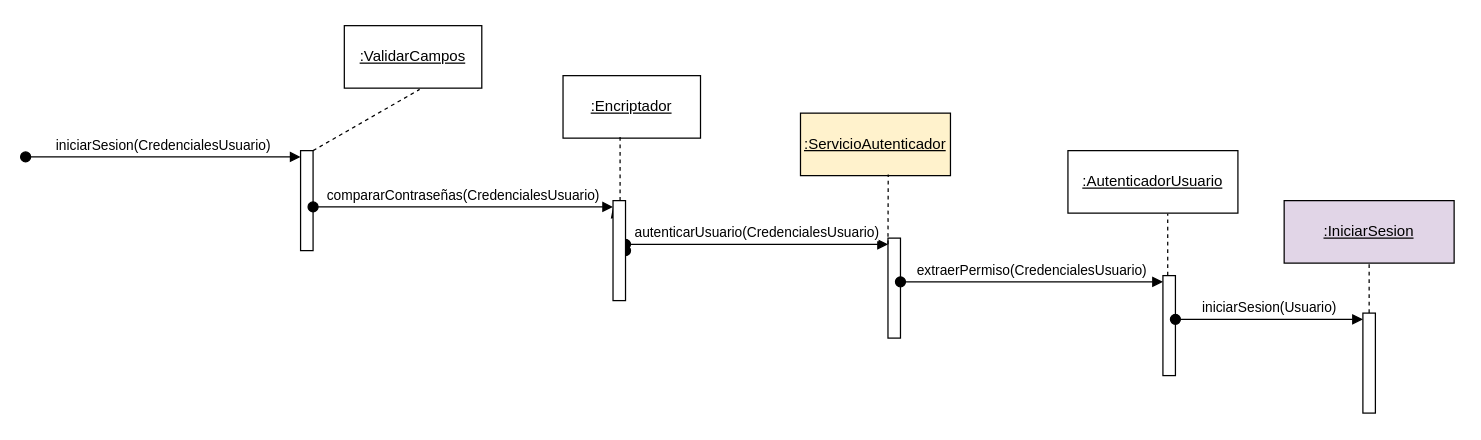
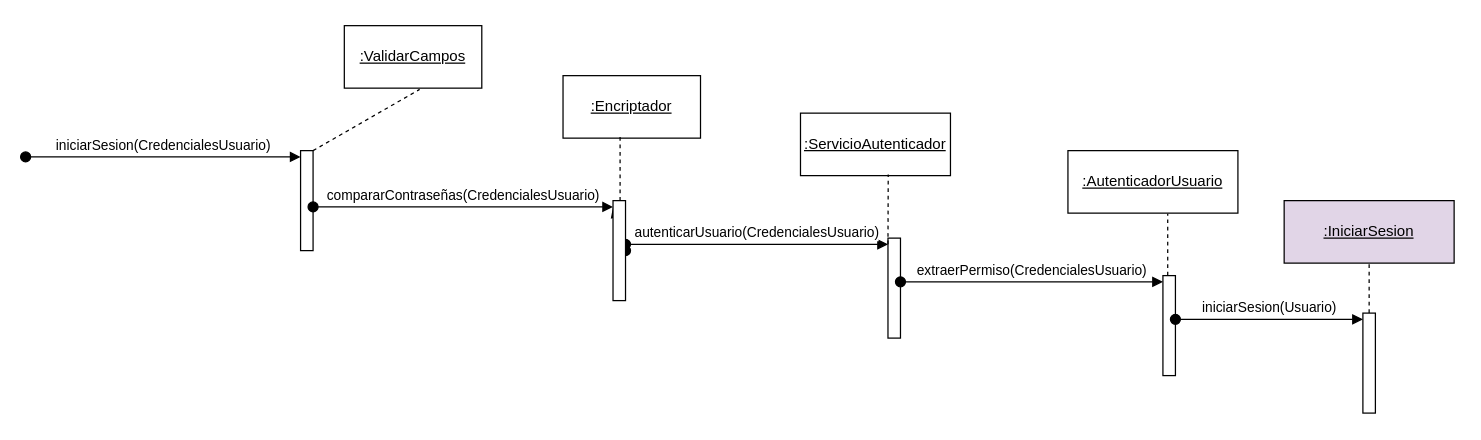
- <mxCell id="9" value="&lt;u&gt;:ServicioAutenticador&lt;/u&gt;" style="html=1;whiteSpace=wrap;fillColor=#fff2cc;" vertex="1" parent="1"><mxGeometry x="640" y="90" width="120" height="50" as="geometry" /></mxCell>
+ <mxCell id="9" value="&lt;u&gt;:ServicioAutenticador&lt;/u&gt;" style="html=1;whiteSpace=wrap;" vertex="1" parent="1"><mxGeometry x="640" y="90" width="120" height="50" as="geometry" /></mxCell>
